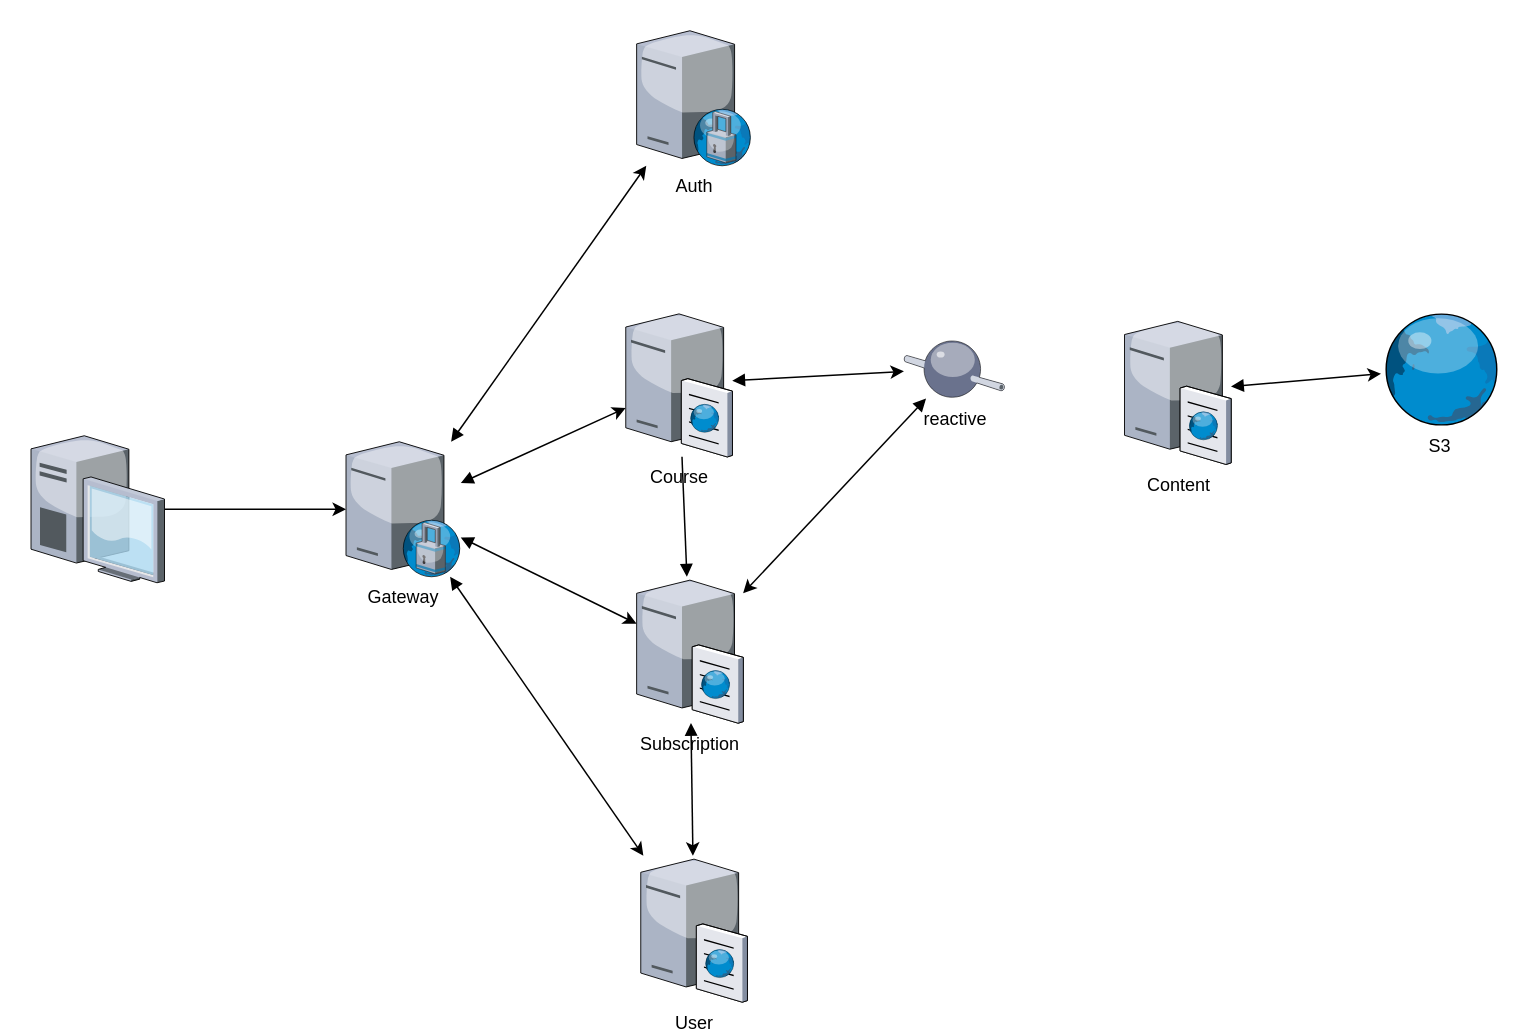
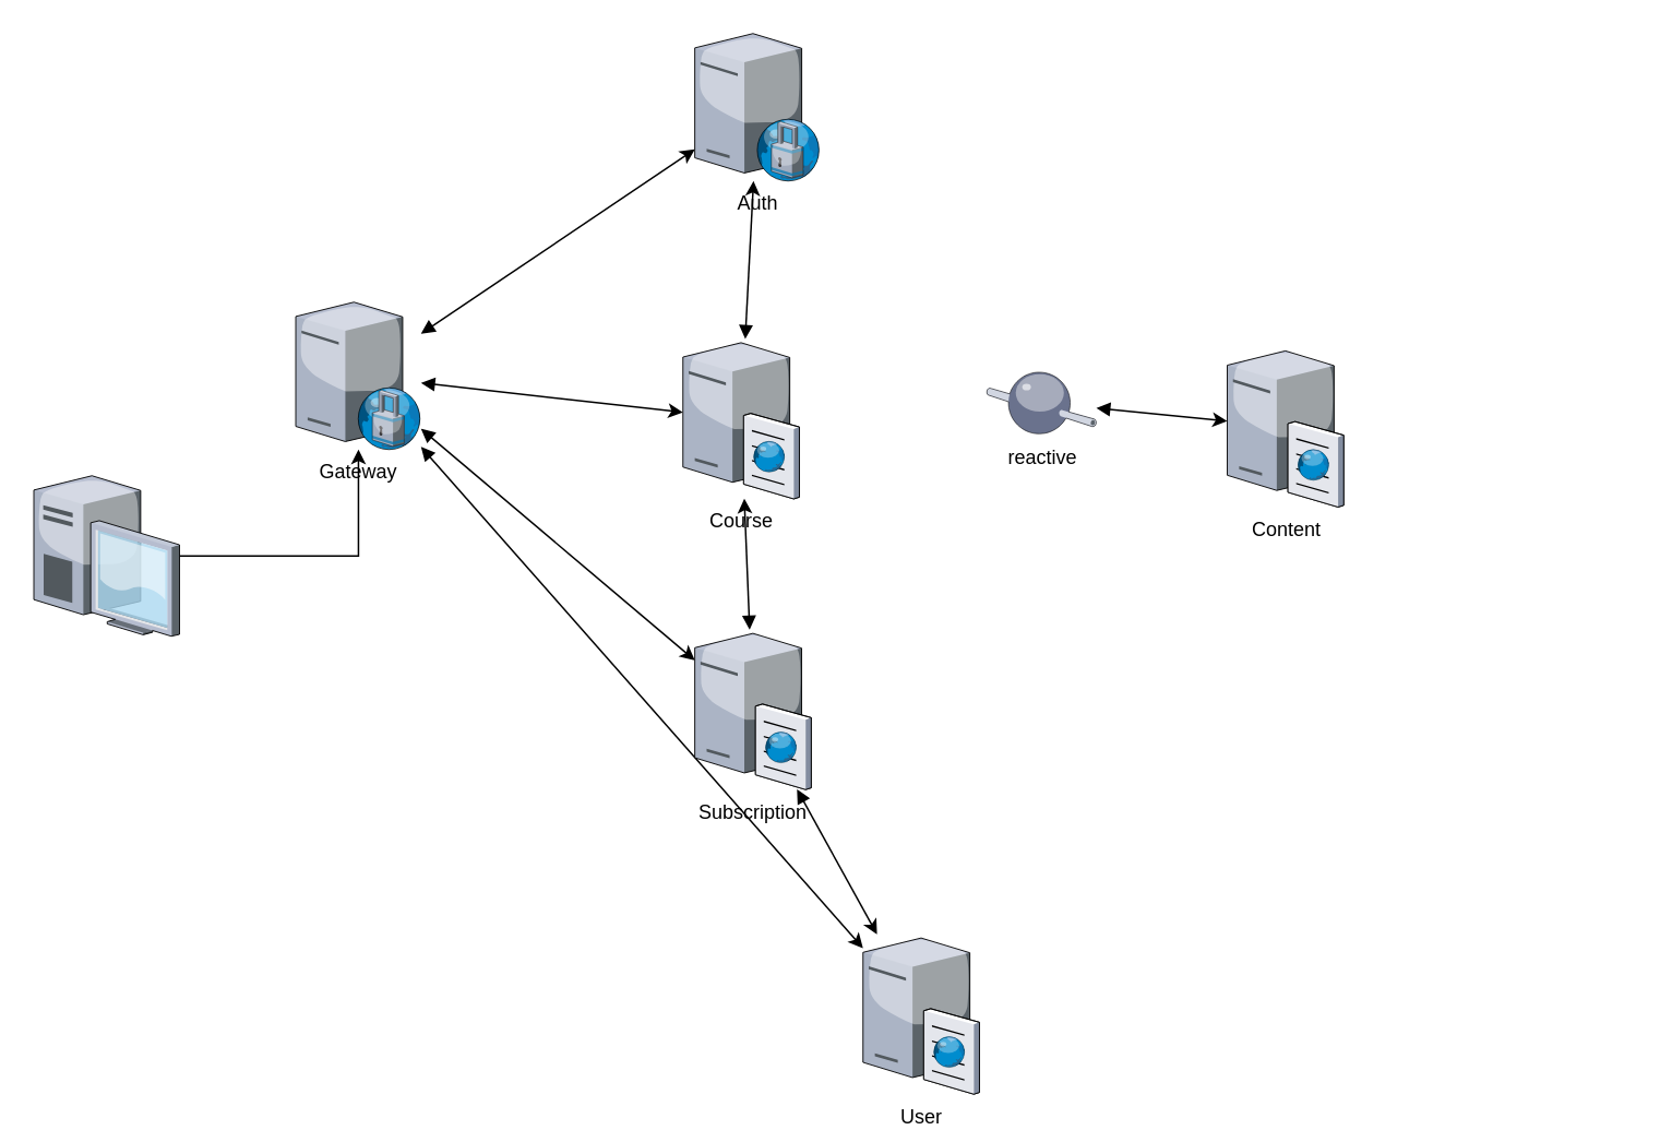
- <mxCell id="17" value="S3" style="verticalLabelPosition=bottom;aspect=fixed;html=1;verticalAlign=top;strokeColor=none;align=center;outlineConnect=0;shape=mxgraph.citrix.globe;" parent="1" vertex="1"><mxGeometry x="920" y="207.75" width="78.5" height="75" as="geometry" /></mxCell>
- <mxCell id="10" style="edgeStyle=none;rounded=0;orthogonalLoop=1;jettySize=auto;html=1;startArrow=block;startFill=1;strokeColor=#000000;" parent="1" source="11" target="19" edge="1"><mxGeometry relative="1" as="geometry"><mxPoint x="600" y="245.25" as="targetPoint" /></mxGeometry></mxCell>
+ <mxCell id="10" style="edgeStyle=none;rounded=0;orthogonalLoop=1;jettySize=auto;html=1;startArrow=block;startFill=1;strokeColor=#000000;" parent="1" source="11" target="9" edge="1"><mxGeometry relative="1" as="geometry"><mxPoint x="600" y="245.25" as="targetPoint" /></mxGeometry></mxCell>
- <mxCell id="16" style="edgeStyle=none;rounded=0;orthogonalLoop=1;jettySize=auto;html=1;startArrow=block;startFill=1;strokeColor=#000000;" parent="1" source="20" target="17" edge="1"><mxGeometry relative="1" as="geometry"><mxPoint x="827.06" y="245.25" as="sourcePoint" /></mxGeometry></mxCell>
- <mxCell id="14" style="edgeStyle=none;rounded=0;orthogonalLoop=1;jettySize=auto;html=1;startArrow=block;startFill=1;strokeColor=#000000;endArrow=none;" parent="1" source="15" target="11" edge="1"><mxGeometry relative="1" as="geometry" /></mxCell>
+ <mxCell id="14" style="edgeStyle=none;rounded=0;orthogonalLoop=1;jettySize=auto;html=1;startArrow=block;startFill=1;strokeColor=#000000;" parent="1" source="15" target="11" edge="1"><mxGeometry relative="1" as="geometry" /></mxCell>
- <mxCell id="18" style="edgeStyle=none;rounded=0;orthogonalLoop=1;jettySize=auto;html=1;startArrow=block;startFill=1;strokeColor=#000000;" parent="1" source="19" target="15" edge="1"><mxGeometry relative="1" as="geometry"><mxPoint x="671" y="245.25" as="sourcePoint" /><mxPoint x="760" y="245.25" as="targetPoint" /></mxGeometry></mxCell>
+ <mxCell id="18" style="edgeStyle=none;rounded=0;orthogonalLoop=1;jettySize=auto;html=1;startArrow=block;startFill=1;strokeColor=#000000;" parent="1" source="19" target="20" edge="1"><mxGeometry relative="1" as="geometry"><mxPoint x="671" y="245.25" as="sourcePoint" /><mxPoint x="760" y="245.25" as="targetPoint" /></mxGeometry></mxCell>
- <mxCell id="8" value="Gateway" style="verticalLabelPosition=bottom;aspect=fixed;html=1;verticalAlign=top;strokeColor=none;align=center;outlineConnect=0;shape=mxgraph.citrix.proxy_server;" parent="1" vertex="1"><mxGeometry x="230" y="294" width="76.5" height="90" as="geometry" /></mxCell>
+ <mxCell id="8" value="Gateway" style="verticalLabelPosition=bottom;aspect=fixed;html=1;verticalAlign=top;strokeColor=none;align=center;outlineConnect=0;shape=mxgraph.citrix.proxy_server;" parent="1" vertex="1"><mxGeometry x="180" y="184" width="76.5" height="90" as="geometry" /></mxCell>
- <mxCell id="12" value="User" style="verticalLabelPosition=bottom;aspect=fixed;html=1;verticalAlign=top;strokeColor=none;align=center;outlineConnect=0;shape=mxgraph.citrix.cache_server;" parent="1" vertex="1"><mxGeometry x="426.5" y="570" width="71" height="97.5" as="geometry" /></mxCell>
+ <mxCell id="12" value="User" style="verticalLabelPosition=bottom;aspect=fixed;html=1;verticalAlign=top;strokeColor=none;align=center;outlineConnect=0;shape=mxgraph.citrix.cache_server;" parent="1" vertex="1"><mxGeometry x="526.5" y="570" width="71" height="97.5" as="geometry" /></mxCell>
